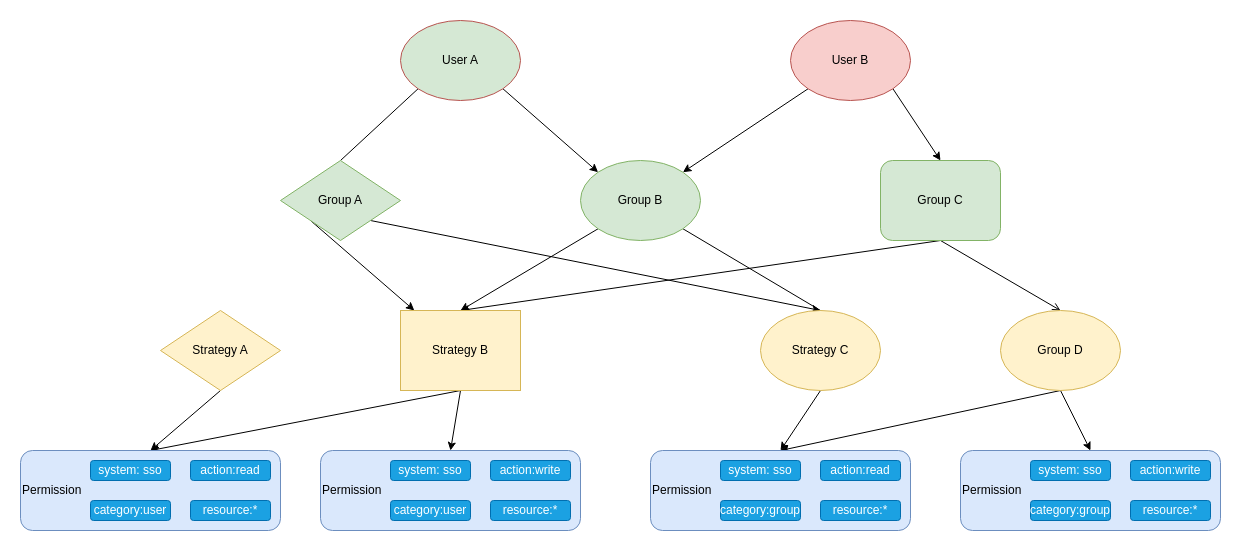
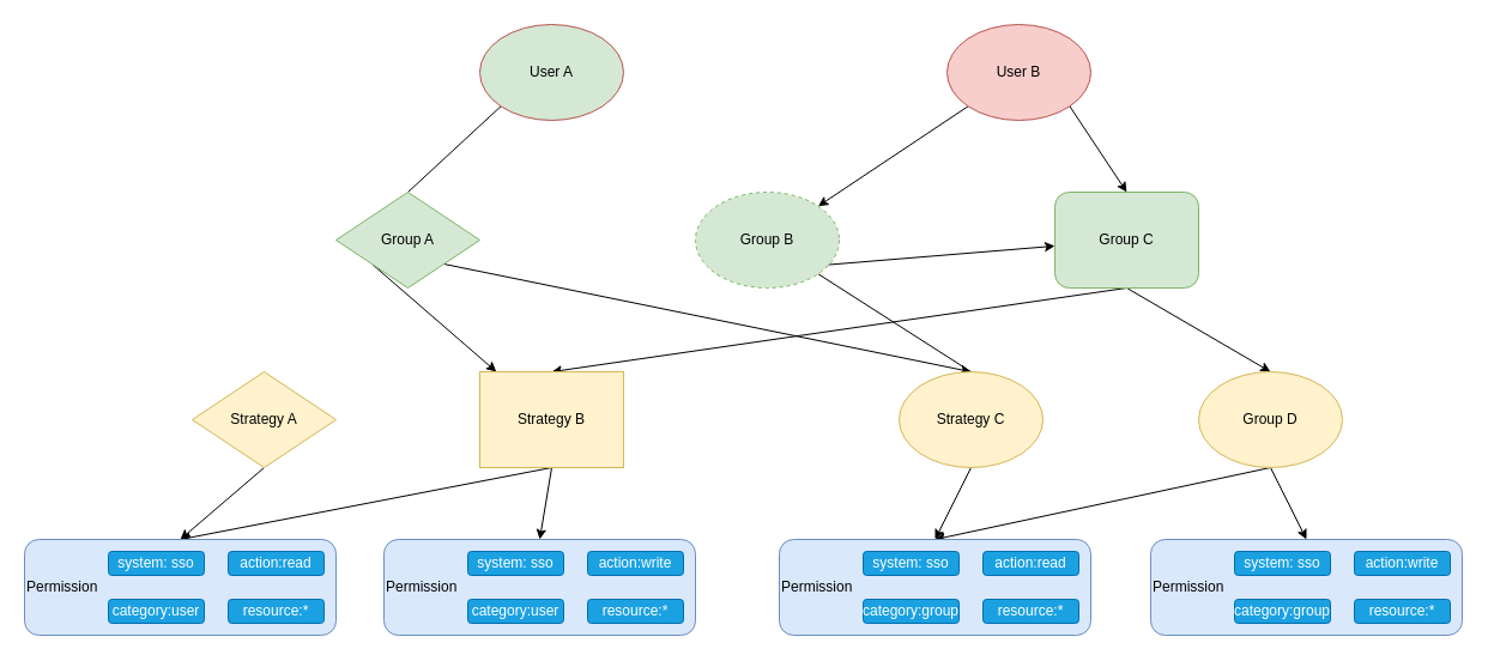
- <mxCell id="3" style="edgeStyle=none;rounded=0;orthogonalLoop=1;jettySize=auto;html=1;exitX=1;exitY=1;exitDx=0;exitDy=0;entryX=0;entryY=0;entryDx=0;entryDy=0;" edge="1" parent="1" source="4" target="13"><mxGeometry relative="1" as="geometry" /></mxCell>
- <mxCell id="13" value="Group B" style="ellipse;whiteSpace=wrap;html=1;fillColor=#d5e8d4;strokeColor=#82b366;" vertex="1" parent="1"><mxGeometry x="580" y="160" width="120" height="80" as="geometry" /></mxCell>
+ <mxCell id="13" value="Group B" style="ellipse;whiteSpace=wrap;html=1;fillColor=#d5e8d4;strokeColor=#82b366;dashed=1;" vertex="1" parent="1"><mxGeometry x="580" y="160" width="120" height="80" as="geometry" /></mxCell>
- <mxCell id="11" style="edgeStyle=none;rounded=0;orthogonalLoop=1;jettySize=auto;html=1;exitX=0;exitY=1;exitDx=0;exitDy=0;entryX=0.5;entryY=0;entryDx=0;entryDy=0;" edge="1" parent="1" source="13" target="21"><mxGeometry relative="1" as="geometry" /></mxCell>
+ <mxCell id="11" style="edgeStyle=none;rounded=0;orthogonalLoop=1;jettySize=auto;html=1;exitX=0;exitY=1;exitDx=0;exitDy=0;" edge="1" parent="1" source="13" target="16"><mxGeometry relative="1" as="geometry" /></mxCell>
- <mxCell id="15" style="edgeStyle=none;rounded=0;orthogonalLoop=1;jettySize=auto;html=1;exitX=0.5;exitY=1;exitDx=0;exitDy=0;entryX=0.5;entryY=0;entryDx=0;entryDy=0;endArrow=open;" edge="1" parent="1" source="16" target="26"><mxGeometry relative="1" as="geometry" /></mxCell>
+ <mxCell id="15" style="edgeStyle=none;rounded=0;orthogonalLoop=1;jettySize=auto;html=1;exitX=0.5;exitY=1;exitDx=0;exitDy=0;entryX=0.5;entryY=0;entryDx=0;entryDy=0;" edge="1" parent="1" source="16" target="26"><mxGeometry relative="1" as="geometry" /></mxCell>
- <mxCell id="23" value="Strategy C" style="ellipse;whiteSpace=wrap;html=1;fillColor=#fff2cc;strokeColor=#d6b656;" vertex="1" parent="1"><mxGeometry x="760" y="310" width="120" height="80" as="geometry" /></mxCell>
+ <mxCell id="23" value="Strategy C" style="ellipse;whiteSpace=wrap;html=1;fillColor=#fff2cc;strokeColor=#d6b656;" vertex="1" parent="1"><mxGeometry x="750" y="310" width="120" height="80" as="geometry" /></mxCell>
